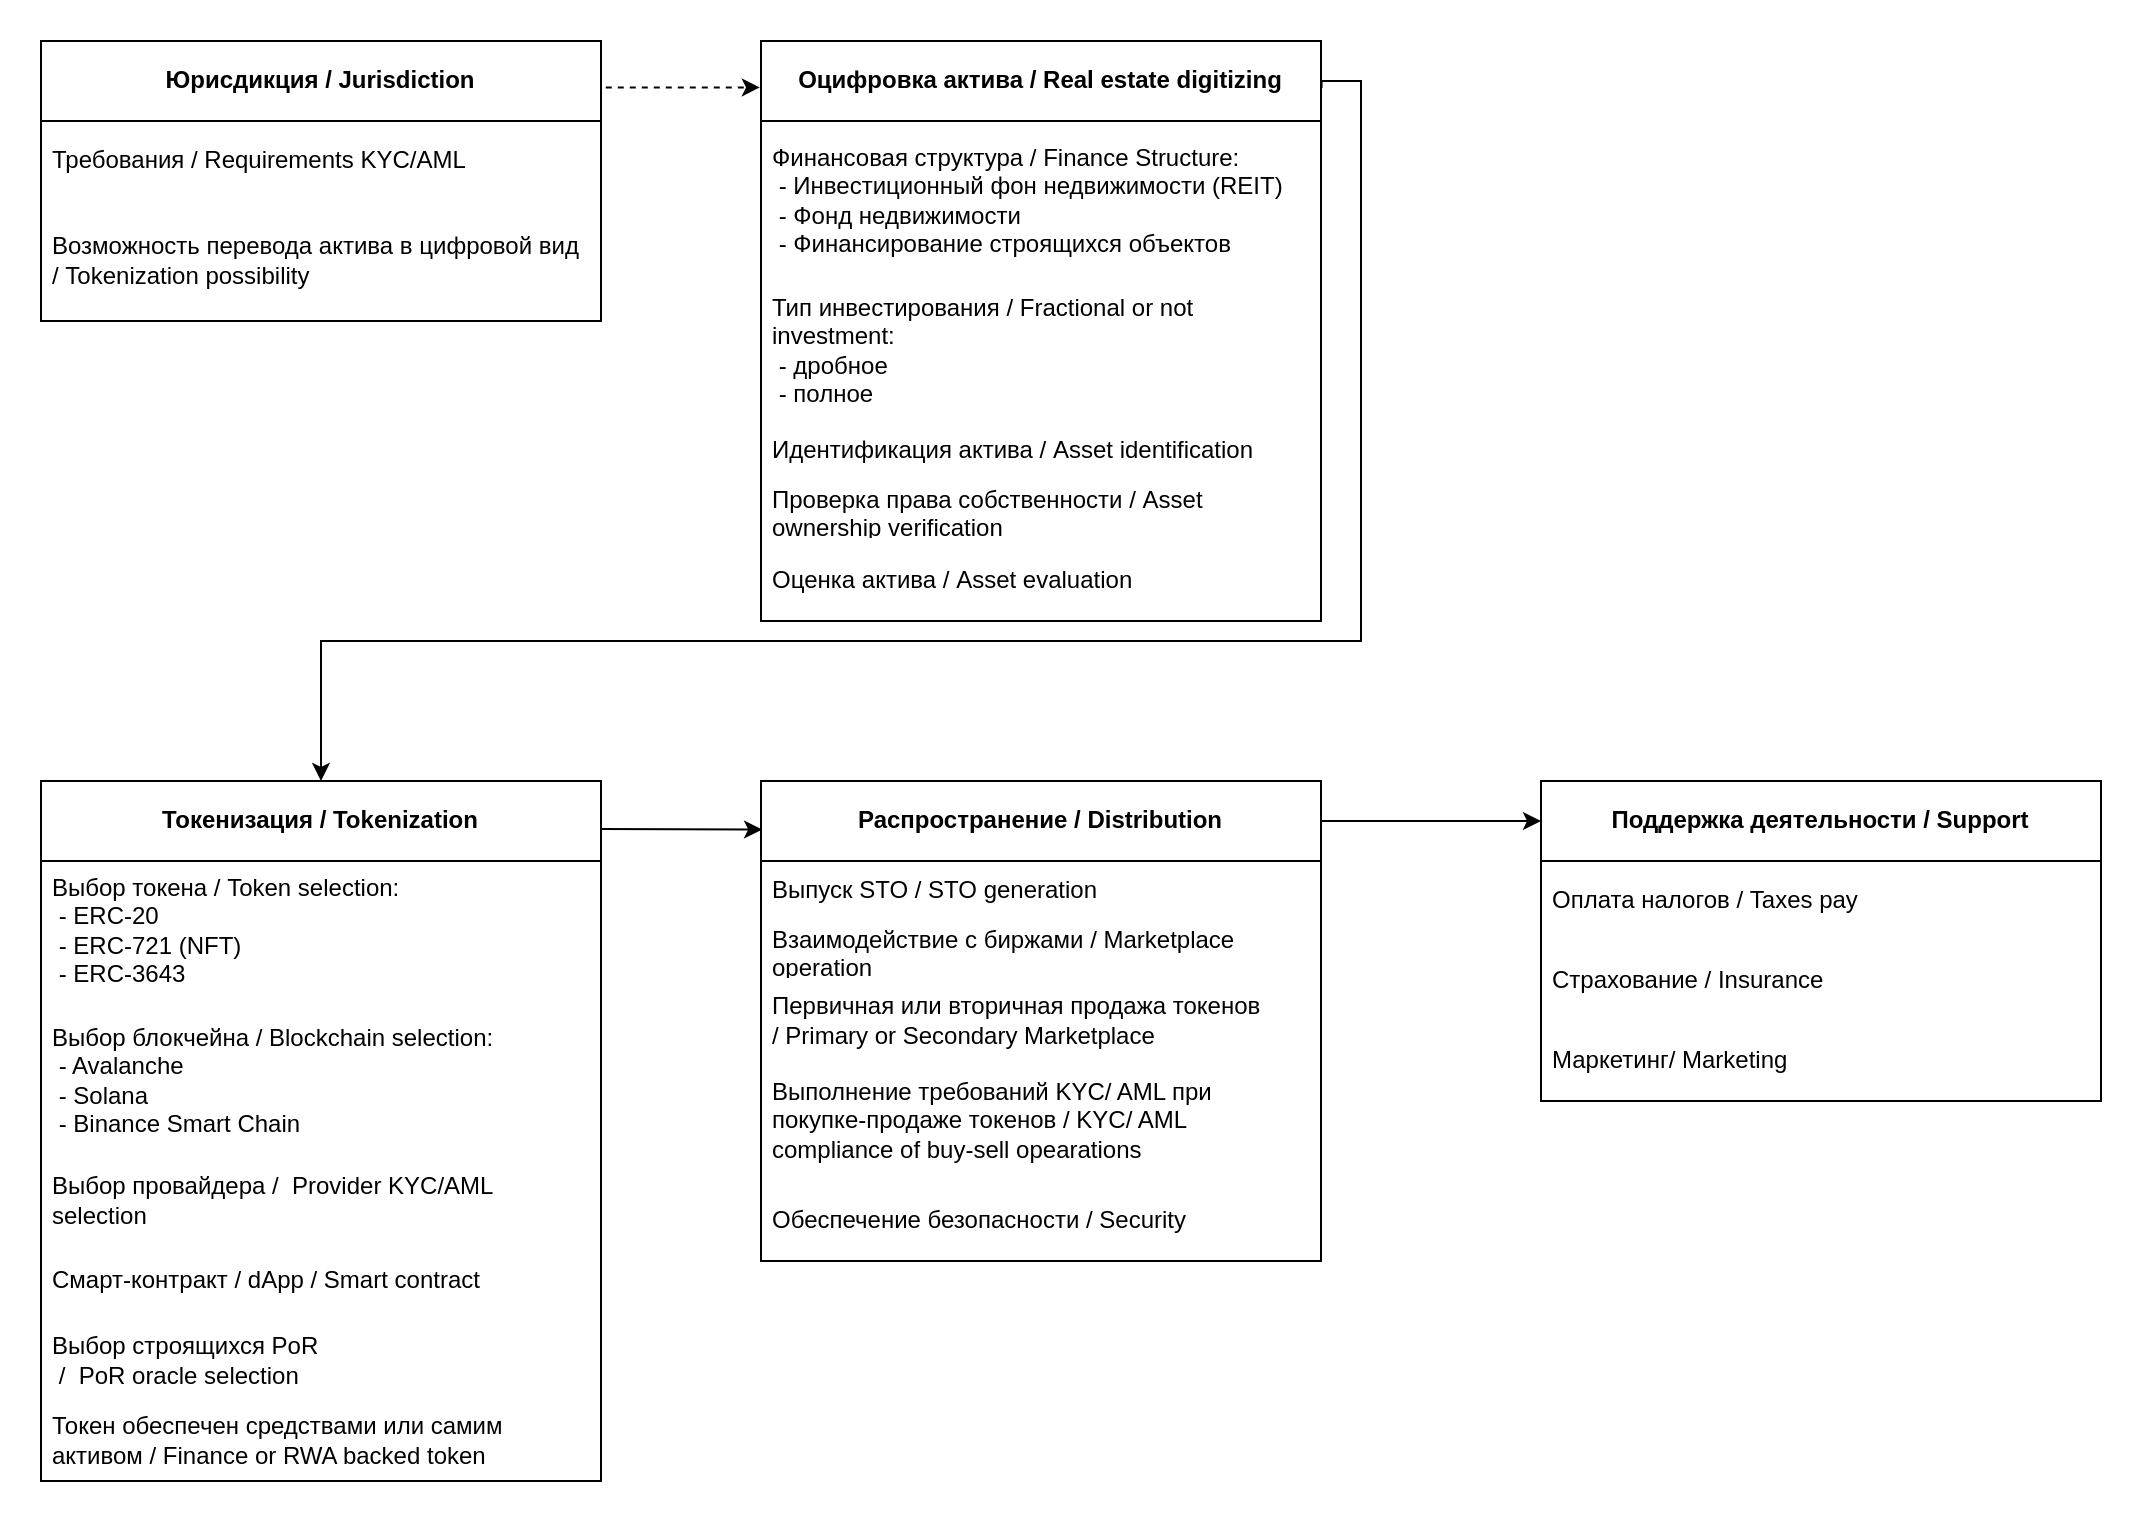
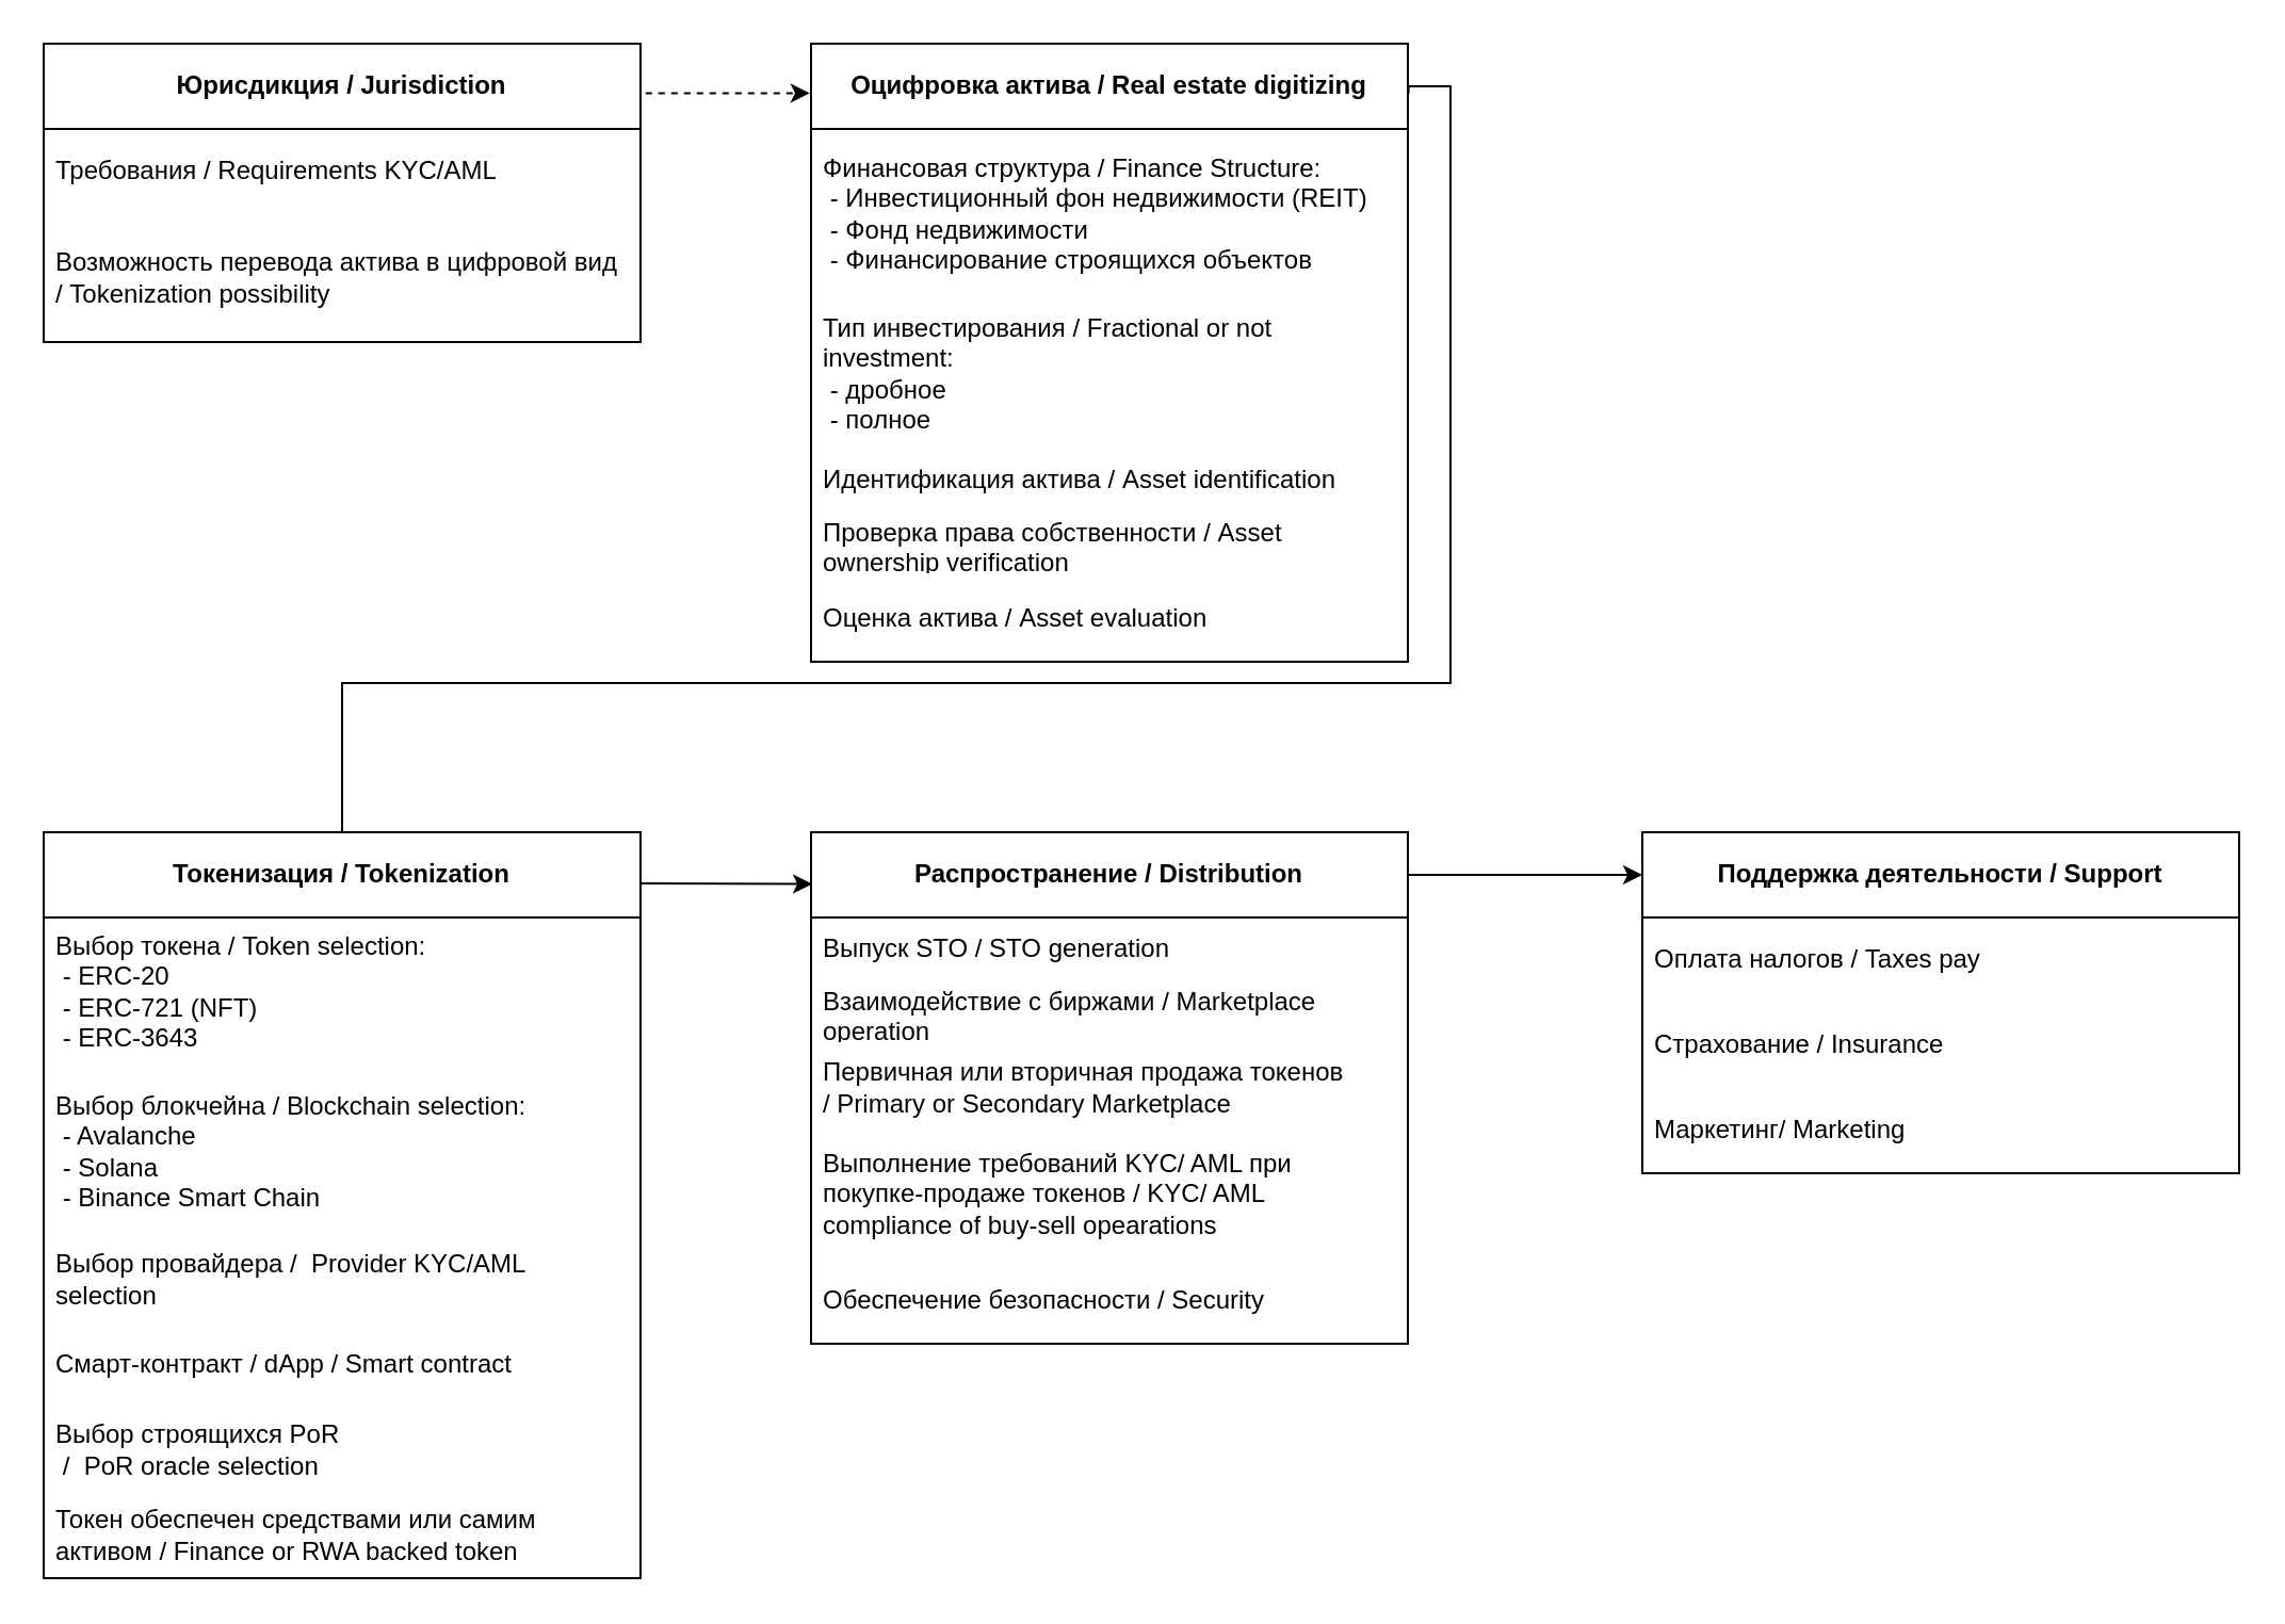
- <mxCell id="29" style="edgeStyle=orthogonalEdgeStyle;rounded=0;orthogonalLoop=1;jettySize=auto;html=1;entryX=0.5;entryY=0;entryDx=0;entryDy=0;exitX=1.001;exitY=0.081;exitDx=0;exitDy=0;exitPerimeter=0;" parent="1" source="15" target="8" edge="1"><mxGeometry relative="1" as="geometry"><mxPoint x="670" y="60" as="sourcePoint" /><Array as="points"><mxPoint x="660" y="40" /><mxPoint x="680" y="40" /><mxPoint x="680" y="320" /><mxPoint x="160" y="320" /></Array></mxGeometry></mxCell>
+ <mxCell id="29" style="edgeStyle=orthogonalEdgeStyle;rounded=0;orthogonalLoop=1;jettySize=auto;html=1;entryX=0.5;entryY=0;entryDx=0;entryDy=0;exitX=1.001;exitY=0.081;exitDx=0;exitDy=0;exitPerimeter=0;endArrow=none;" parent="1" source="15" target="8" edge="1"><mxGeometry relative="1" as="geometry"><mxPoint x="670" y="60" as="sourcePoint" /><Array as="points"><mxPoint x="660" y="40" /><mxPoint x="680" y="40" /><mxPoint x="680" y="320" /><mxPoint x="160" y="320" /></Array></mxGeometry></mxCell>
